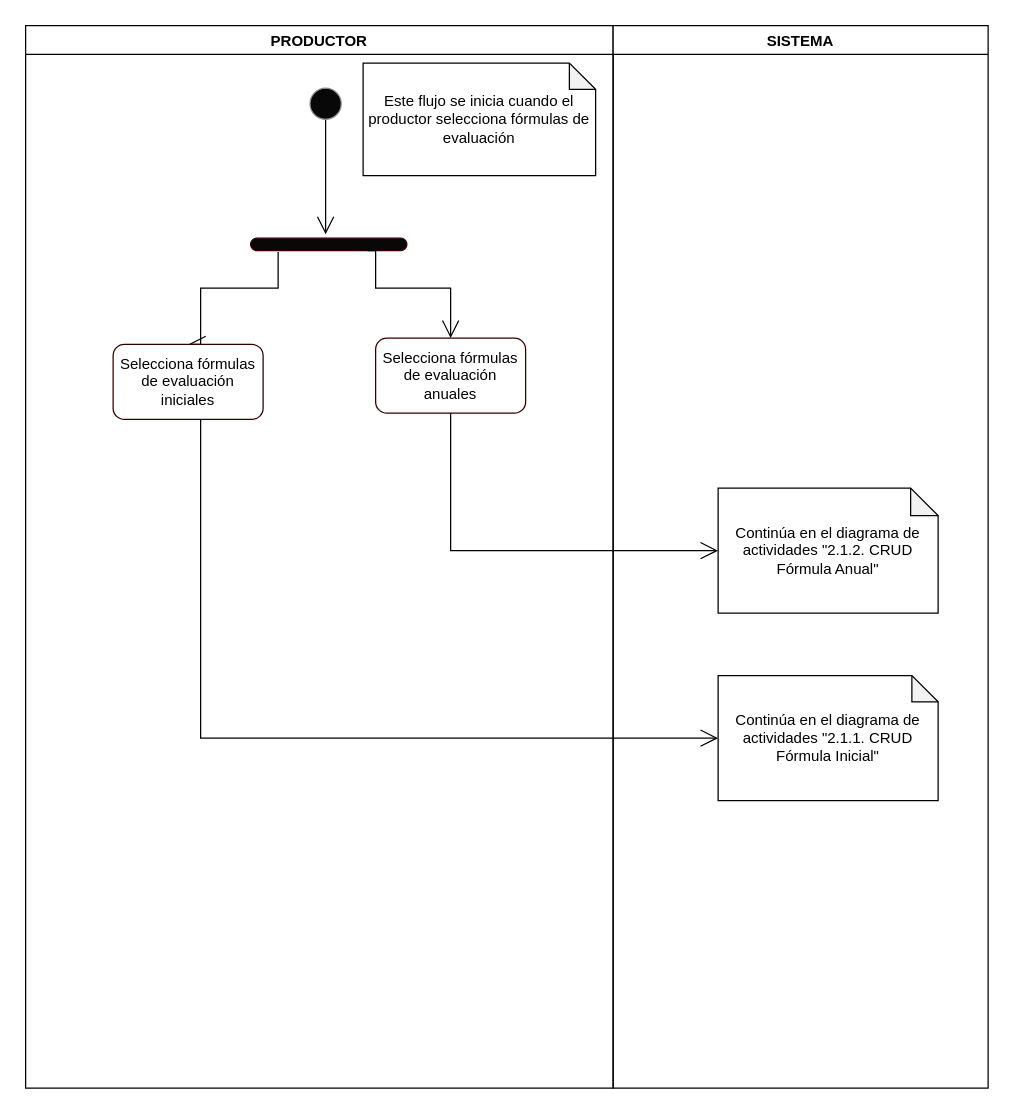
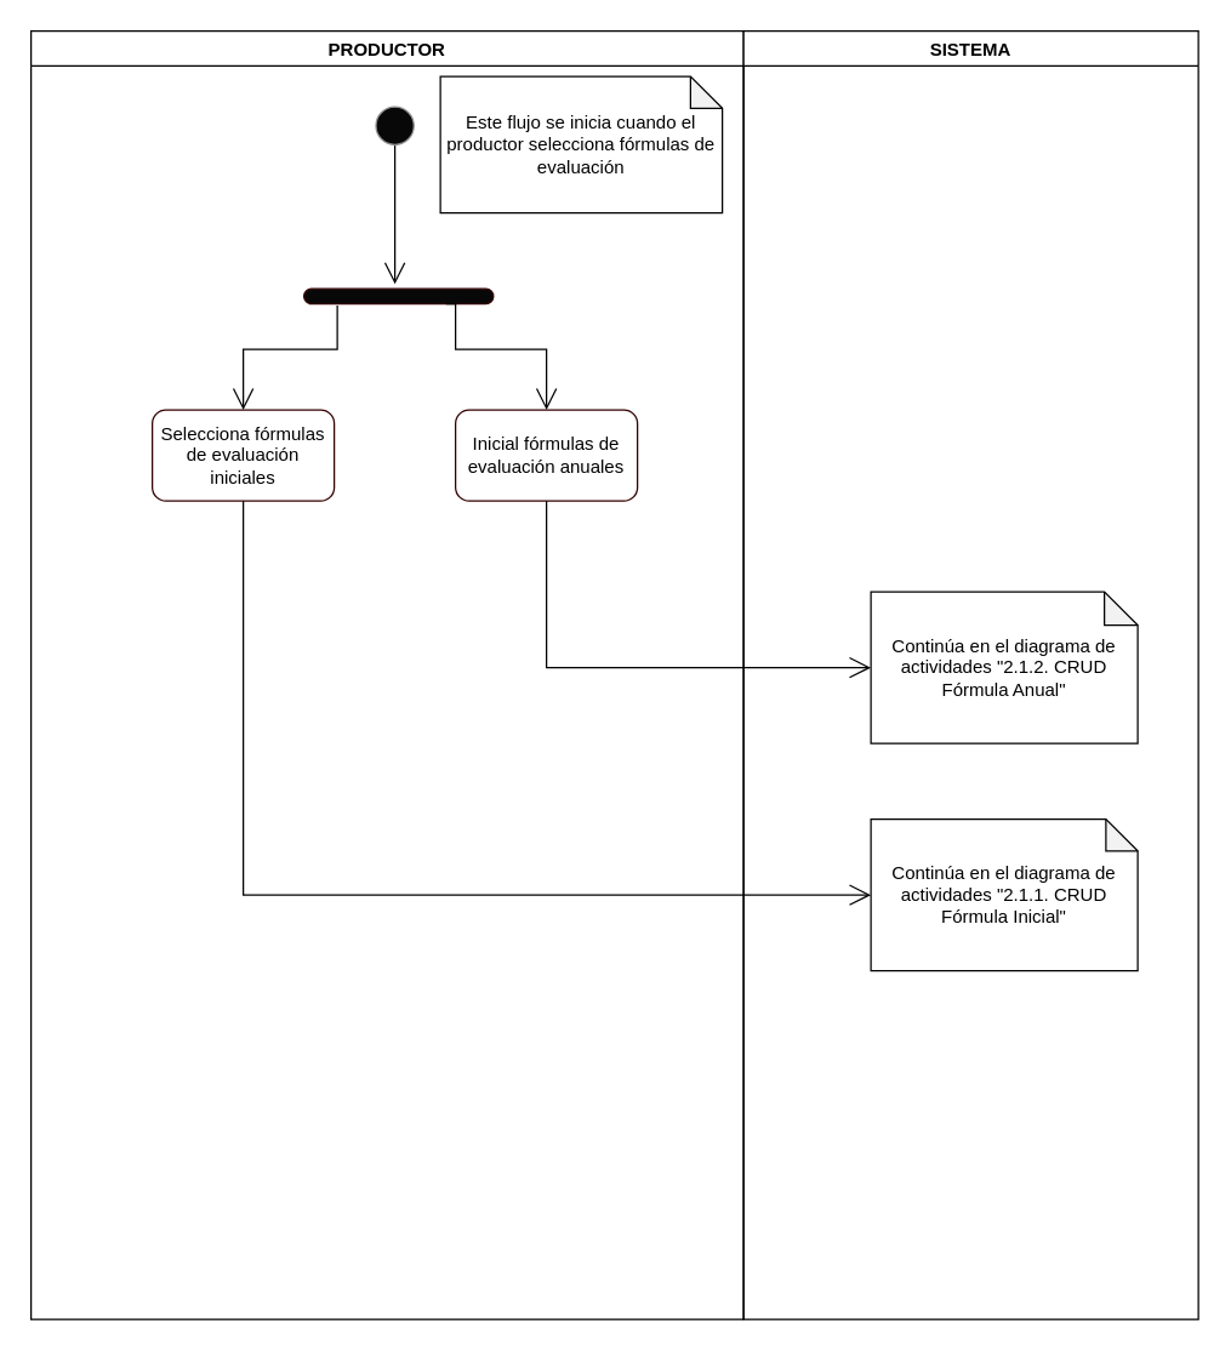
- <mxCell id="9" value="Selecciona fórmulas de evaluación anuales" style="rounded=1;whiteSpace=wrap;html=1;strokeColor=#330000;fillColor=#FFFFFF;gradientColor=none;" parent="2" vertex="1"><mxGeometry x="280" y="250" width="120" height="60" as="geometry" /></mxCell>
+ <mxCell id="9" value="Inicial fórmulas de evaluación anuales" style="rounded=1;whiteSpace=wrap;html=1;strokeColor=#330000;fillColor=#FFFFFF;gradientColor=none;" parent="2" vertex="1"><mxGeometry x="280" y="250" width="120" height="60" as="geometry" /></mxCell>
- <mxCell id="7" value="Selecciona fórmulas de evaluación iniciales" style="rounded=1;whiteSpace=wrap;html=1;strokeColor=#330000;fillColor=#FFFFFF;gradientColor=none;" parent="2" vertex="1"><mxGeometry x="70" y="255" width="120" height="60" as="geometry" /></mxCell>
+ <mxCell id="7" value="Selecciona fórmulas de evaluación iniciales" style="rounded=1;whiteSpace=wrap;html=1;strokeColor=#330000;fillColor=#FFFFFF;gradientColor=none;" parent="2" vertex="1"><mxGeometry x="80" y="250" width="120" height="60" as="geometry" /></mxCell>
